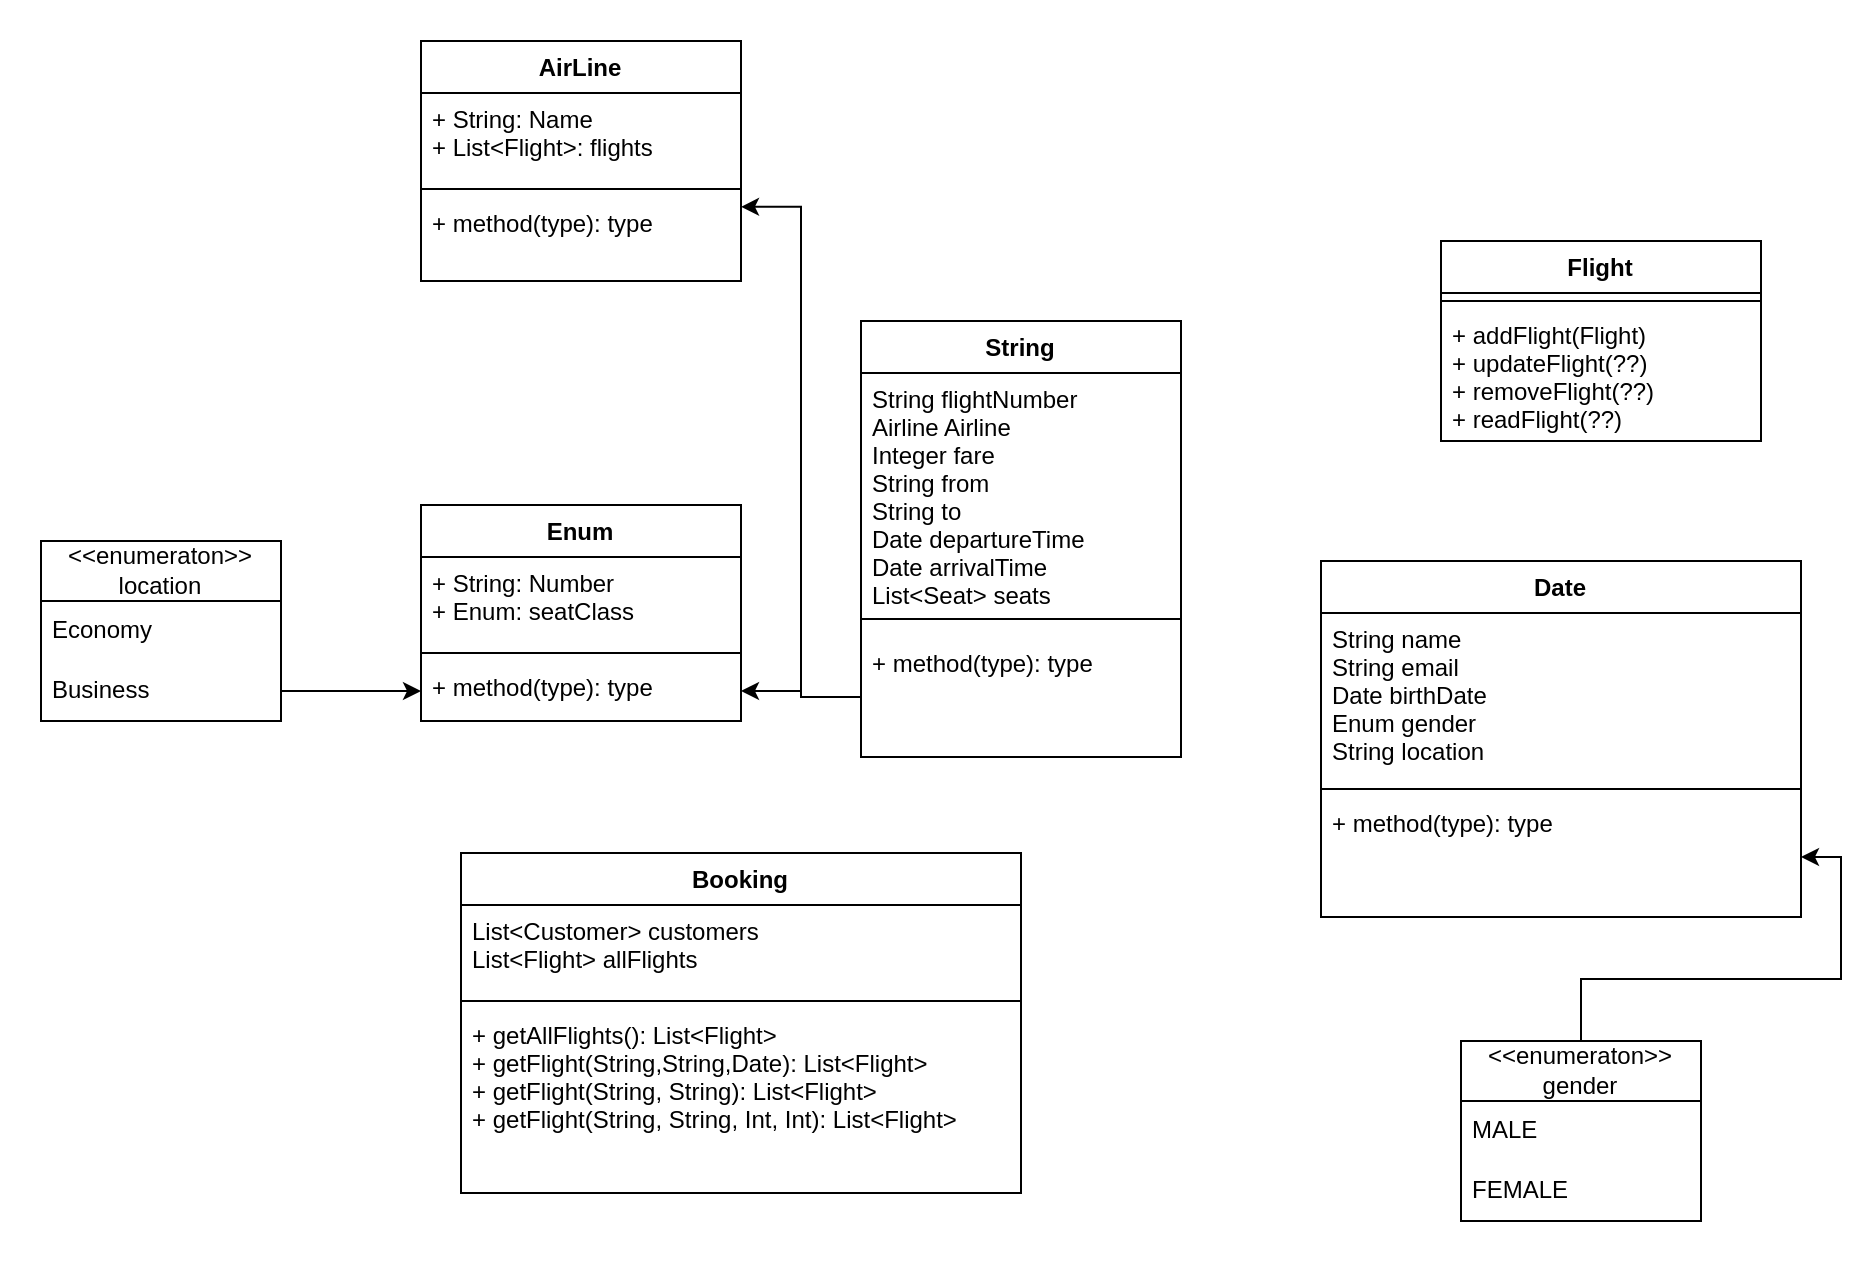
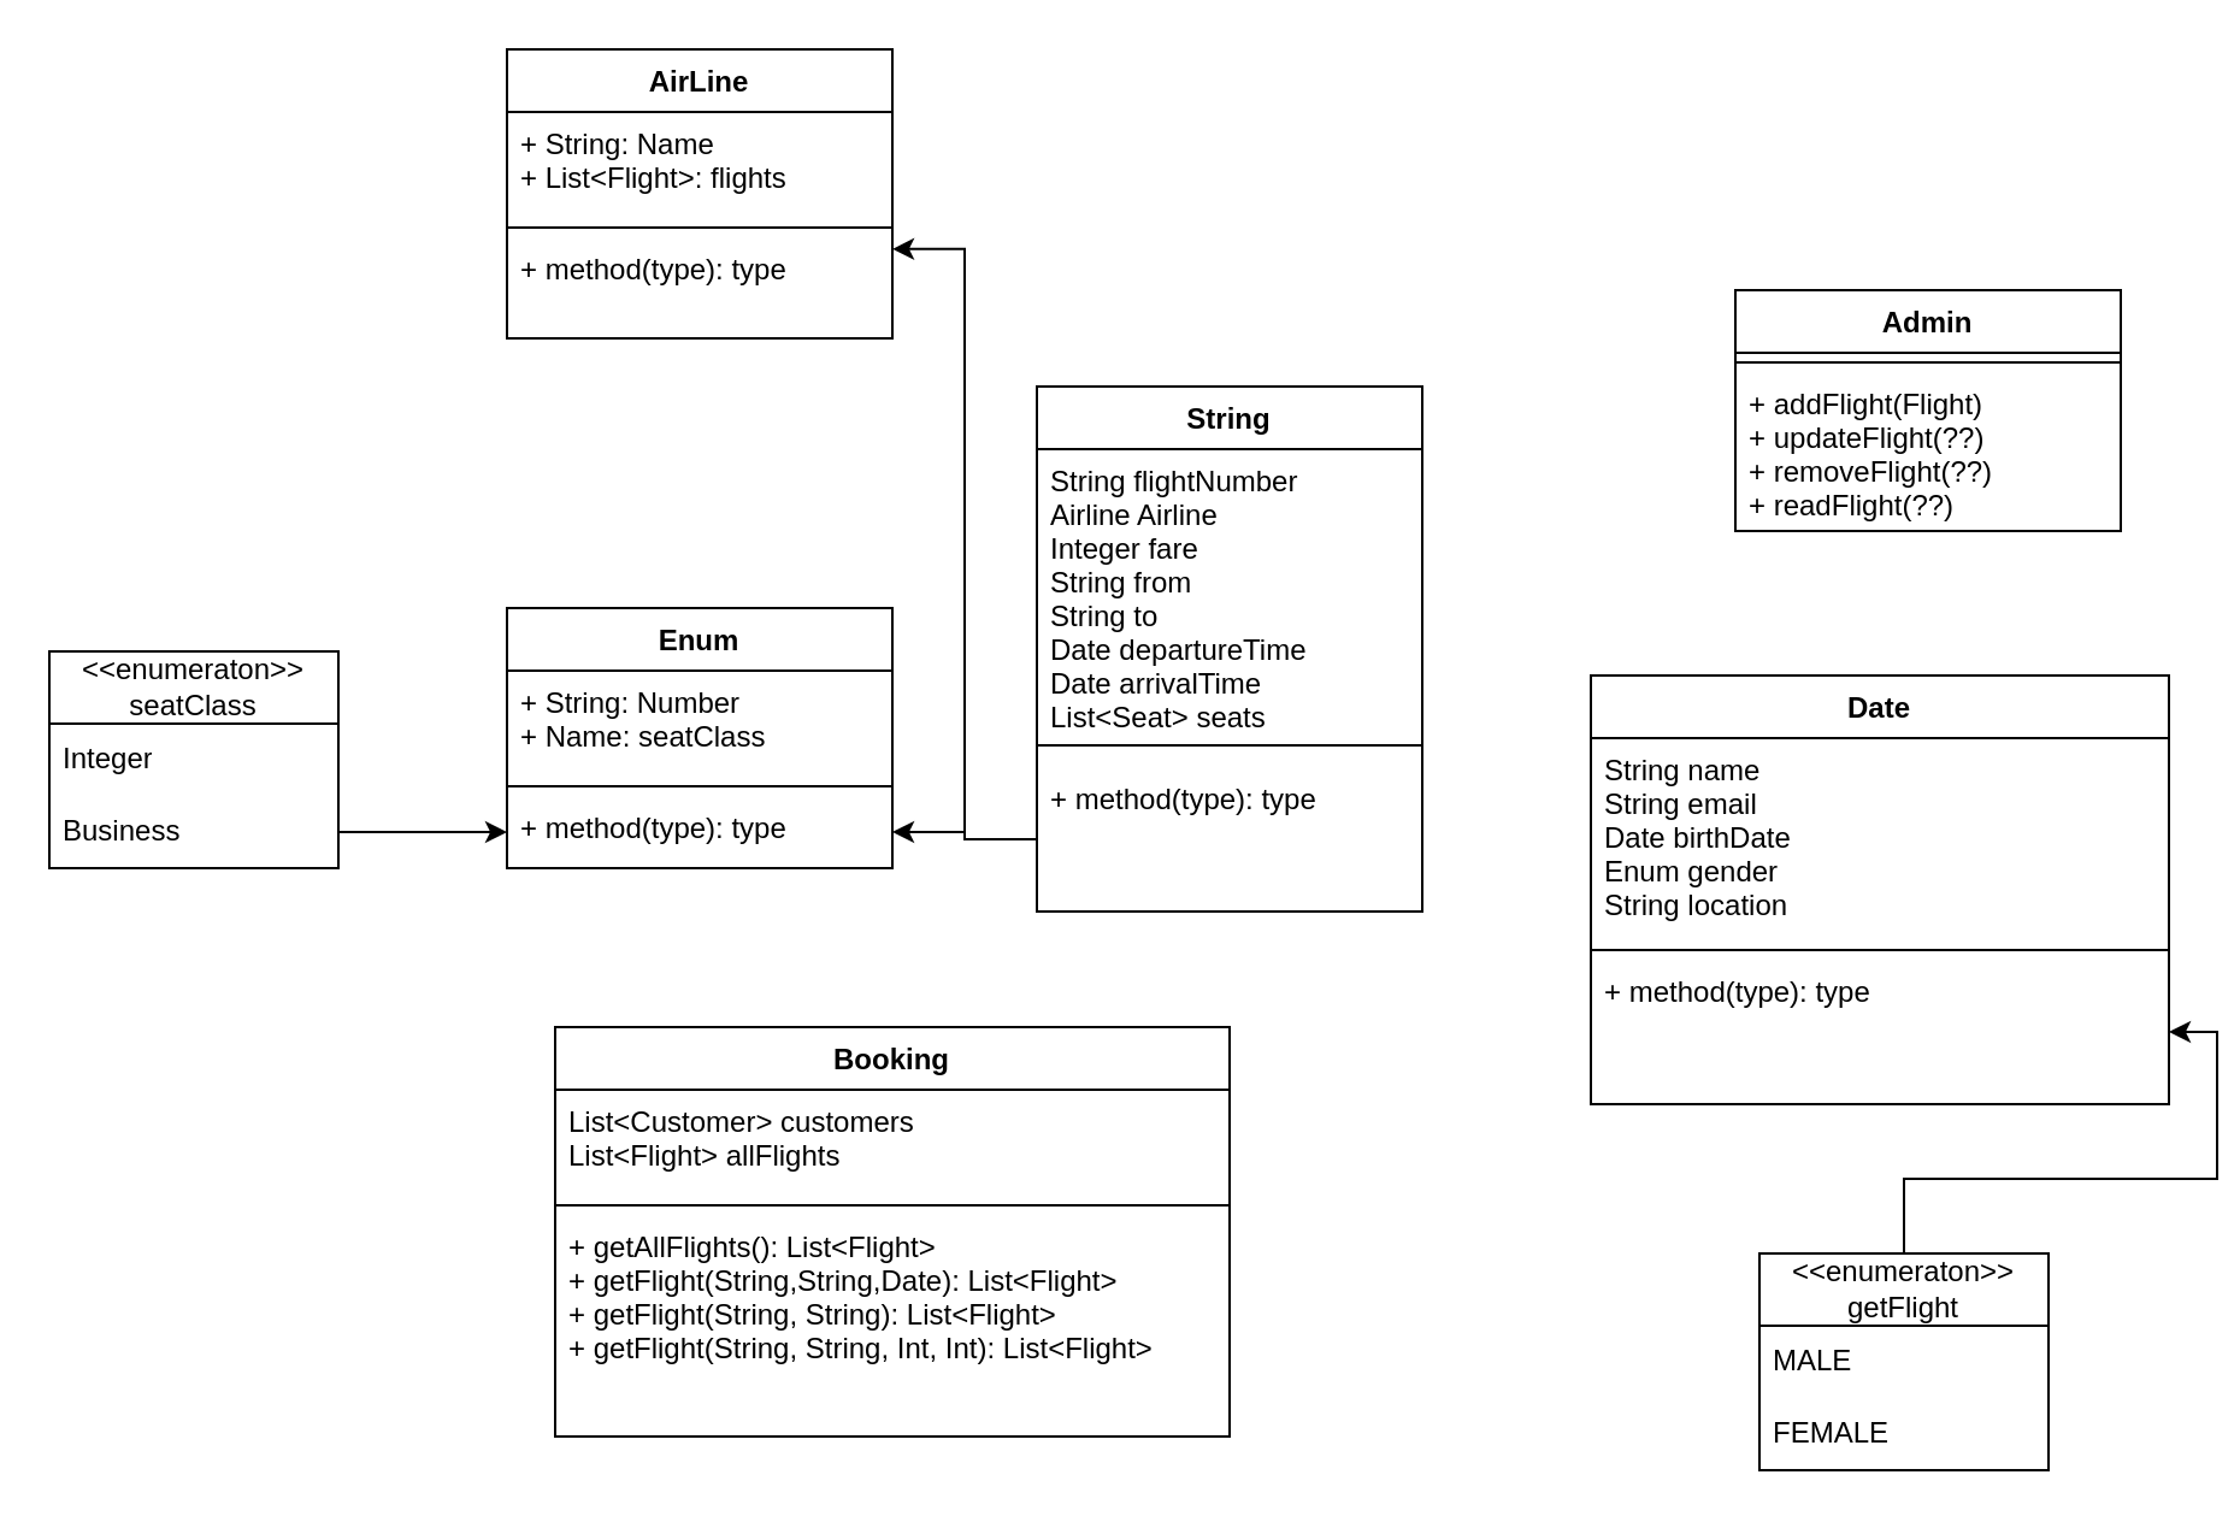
- <mxCell id="6" value="Flight" style="swimlane;fontStyle=1;align=center;verticalAlign=top;childLayout=stackLayout;horizontal=1;startSize=26;horizontalStack=0;resizeParent=1;resizeParentMax=0;resizeLast=0;collapsible=1;marginBottom=0;" parent="1" vertex="1"><mxGeometry x="720" y="120" width="160" height="100" as="geometry" /></mxCell>
+ <mxCell id="6" value="Admin" style="swimlane;fontStyle=1;align=center;verticalAlign=top;childLayout=stackLayout;horizontal=1;startSize=26;horizontalStack=0;resizeParent=1;resizeParentMax=0;resizeLast=0;collapsible=1;marginBottom=0;" parent="1" vertex="1"><mxGeometry x="720" y="120" width="160" height="100" as="geometry" /></mxCell>
- <mxCell id="23" value="&amp;lt;&amp;lt;enumeraton&amp;gt;&amp;gt;&lt;br&gt;location" style="swimlane;fontStyle=0;childLayout=stackLayout;horizontal=1;startSize=30;horizontalStack=0;resizeParent=1;resizeParentMax=0;resizeLast=0;collapsible=1;marginBottom=0;whiteSpace=wrap;html=1;" parent="1" vertex="1"><mxGeometry x="20" y="270" width="120" height="90" as="geometry" /></mxCell>
+ <mxCell id="23" value="&amp;lt;&amp;lt;enumeraton&amp;gt;&amp;gt;&lt;br&gt;seatClass" style="swimlane;fontStyle=0;childLayout=stackLayout;horizontal=1;startSize=30;horizontalStack=0;resizeParent=1;resizeParentMax=0;resizeLast=0;collapsible=1;marginBottom=0;whiteSpace=wrap;html=1;" parent="1" vertex="1"><mxGeometry x="20" y="270" width="120" height="90" as="geometry" /></mxCell>
- <mxCell id="19" value="+ String: Number&#10;+ Enum: seatClass&#10;" style="text;strokeColor=none;fillColor=none;align=left;verticalAlign=top;spacingLeft=4;spacingRight=4;overflow=hidden;rotatable=0;points=[[0,0.5],[1,0.5]];portConstraint=eastwest;" parent="18" vertex="1"><mxGeometry y="26" width="160" height="44" as="geometry" /></mxCell>
+ <mxCell id="19" value="+ String: Number&#10;+ Name: seatClass&#10;" style="text;strokeColor=none;fillColor=none;align=left;verticalAlign=top;spacingLeft=4;spacingRight=4;overflow=hidden;rotatable=0;points=[[0,0.5],[1,0.5]];portConstraint=eastwest;" parent="18" vertex="1"><mxGeometry y="26" width="160" height="44" as="geometry" /></mxCell>
- <mxCell id="24" value="Economy" style="text;strokeColor=none;fillColor=none;align=left;verticalAlign=middle;spacingLeft=4;spacingRight=4;overflow=hidden;points=[[0,0.5],[1,0.5]];portConstraint=eastwest;rotatable=0;whiteSpace=wrap;html=1;" parent="23" vertex="1"><mxGeometry y="30" width="120" height="30" as="geometry" /></mxCell>
+ <mxCell id="24" value="Integer" style="text;strokeColor=none;fillColor=none;align=left;verticalAlign=middle;spacingLeft=4;spacingRight=4;overflow=hidden;points=[[0,0.5],[1,0.5]];portConstraint=eastwest;rotatable=0;whiteSpace=wrap;html=1;" parent="23" vertex="1"><mxGeometry y="30" width="120" height="30" as="geometry" /></mxCell>
- <mxCell id="28" value="&amp;lt;&amp;lt;enumeraton&amp;gt;&amp;gt;&lt;br&gt;gender" style="swimlane;fontStyle=0;childLayout=stackLayout;horizontal=1;startSize=30;horizontalStack=0;resizeParent=1;resizeParentMax=0;resizeLast=0;collapsible=1;marginBottom=0;whiteSpace=wrap;html=1;" vertex="1" parent="1"><mxGeometry x="730" y="520" width="120" height="90" as="geometry" /></mxCell>
+ <mxCell id="28" value="&amp;lt;&amp;lt;enumeraton&amp;gt;&amp;gt;&lt;br&gt;getFlight" style="swimlane;fontStyle=0;childLayout=stackLayout;horizontal=1;startSize=30;horizontalStack=0;resizeParent=1;resizeParentMax=0;resizeLast=0;collapsible=1;marginBottom=0;whiteSpace=wrap;html=1;" vertex="1" parent="1"><mxGeometry x="730" y="520" width="120" height="90" as="geometry" /></mxCell>
